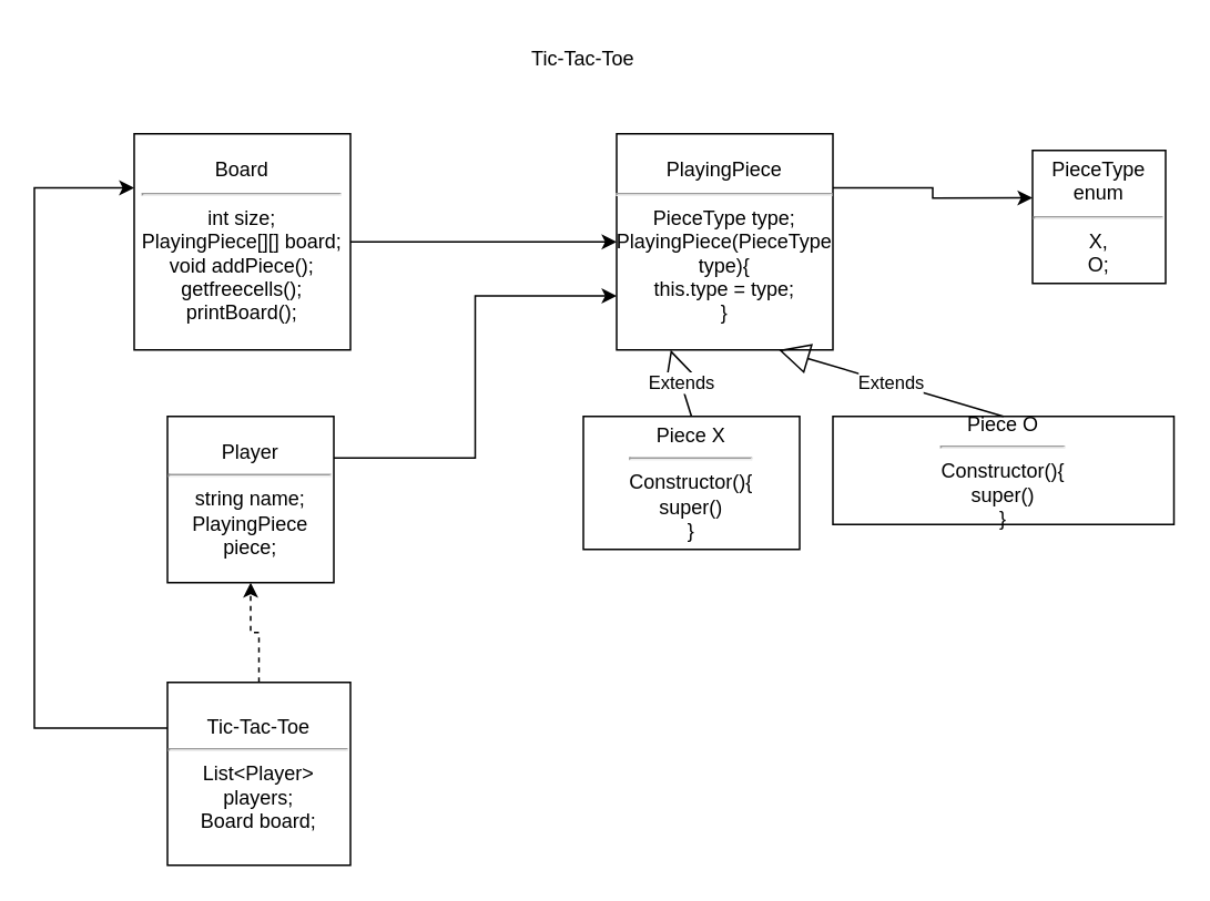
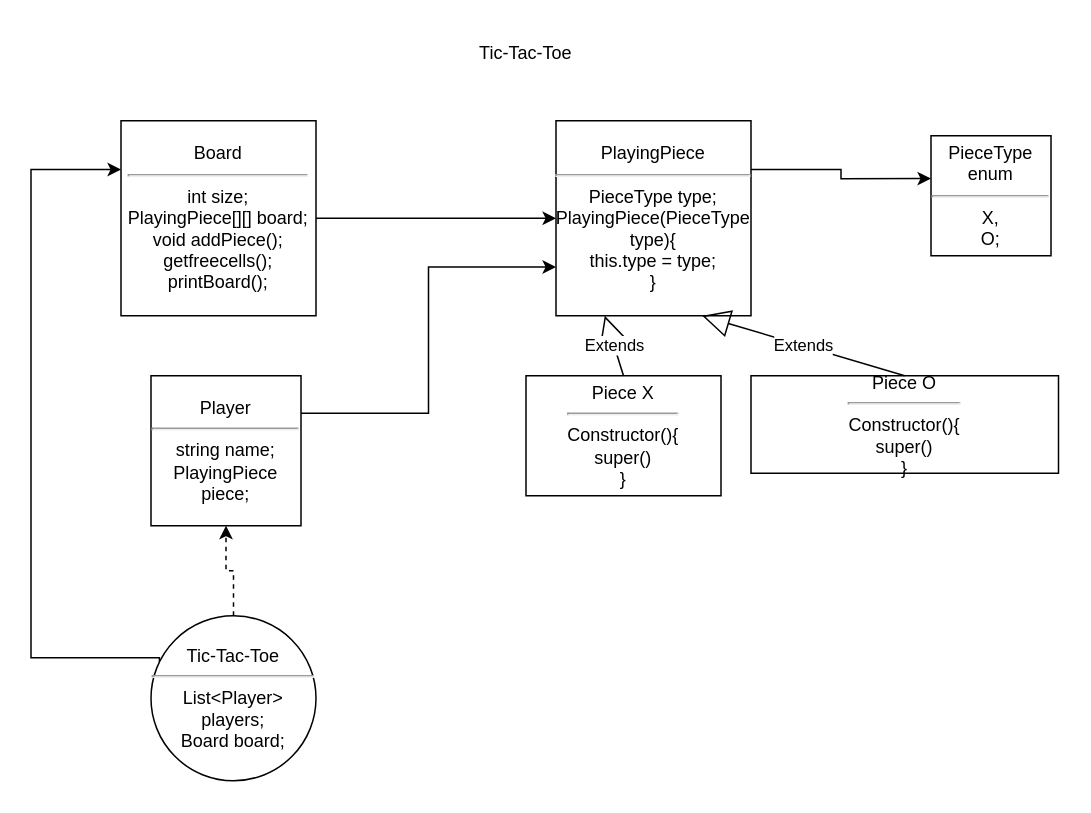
- <mxCell id="15" value="Tic-Tac-Toe&lt;hr&gt;List&amp;lt;Player&amp;gt; players;&lt;div&gt;Board board;&lt;/div&gt;" style="whiteSpace=wrap;html=1;aspect=fixed;" vertex="1" parent="1"><mxGeometry x="100" y="410" width="110" height="110" as="geometry" /></mxCell>
+ <mxCell id="15" value="Tic-Tac-Toe&lt;hr&gt;List&amp;lt;Player&amp;gt; players;&lt;div&gt;Board board;&lt;/div&gt;" style="ellipse;whiteSpace=wrap;html=1;aspect=fixed;" vertex="1" parent="1"><mxGeometry x="100" y="410" width="110" height="110" as="geometry" /></mxCell>
